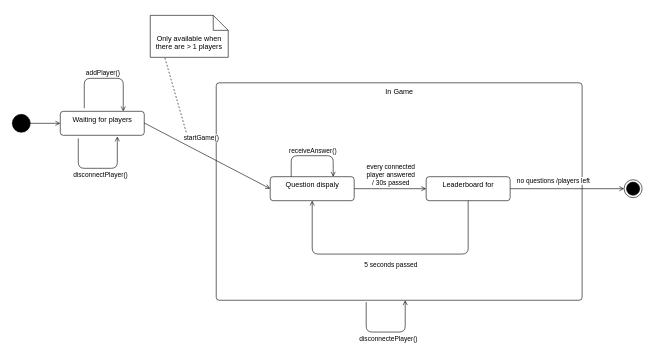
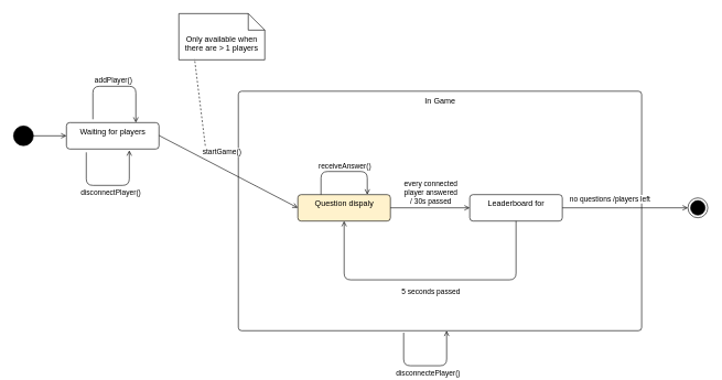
- <mxCell id="8" value="Only available when there are &amp;gt; 1 players" style="shape=note2;boundedLbl=1;whiteSpace=wrap;html=1;size=25;verticalAlign=top;align=center;" vertex="1" parent="1"><mxGeometry x="250" y="25" width="130" height="70" as="geometry" /></mxCell>
+ <mxCell id="8" value="Only available when there are &amp;gt; 1 players" style="shape=note2;boundedLbl=1;whiteSpace=wrap;html=1;size=25;verticalAlign=top;align=center;" vertex="1" parent="1"><mxGeometry x="270" y="20" width="130" height="70" as="geometry" /></mxCell>
- <mxCell id="17" value="Question dispaly" style="html=1;align=center;verticalAlign=top;rounded=1;absoluteArcSize=1;arcSize=10;dashed=0;" vertex="1" parent="1"><mxGeometry x="450" y="294" width="140" height="40" as="geometry" /></mxCell>
+ <mxCell id="17" value="Question dispaly" style="html=1;align=center;verticalAlign=top;rounded=1;absoluteArcSize=1;arcSize=10;dashed=0;fillColor=#fff2cc;" vertex="1" parent="1"><mxGeometry x="450" y="294" width="140" height="40" as="geometry" /></mxCell>
